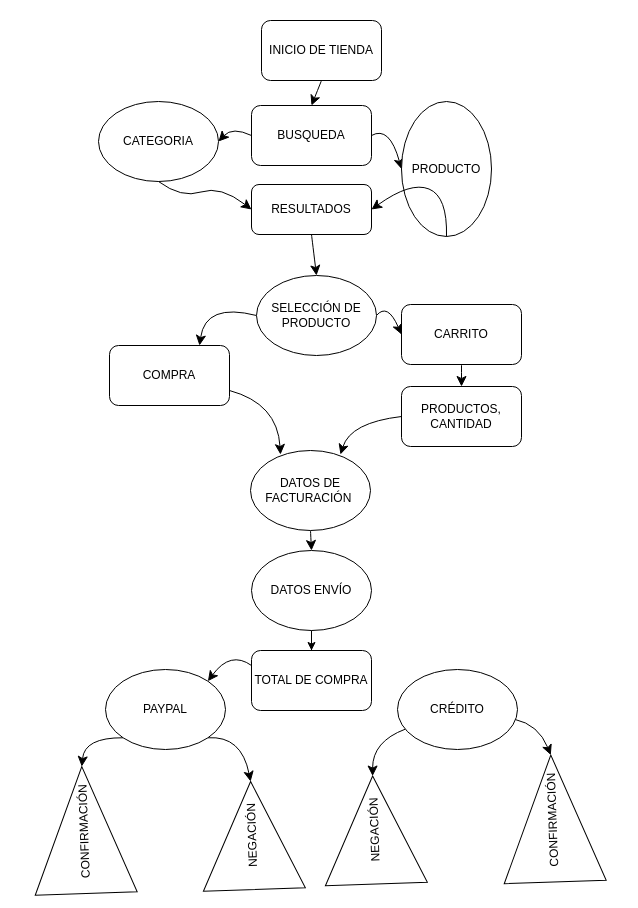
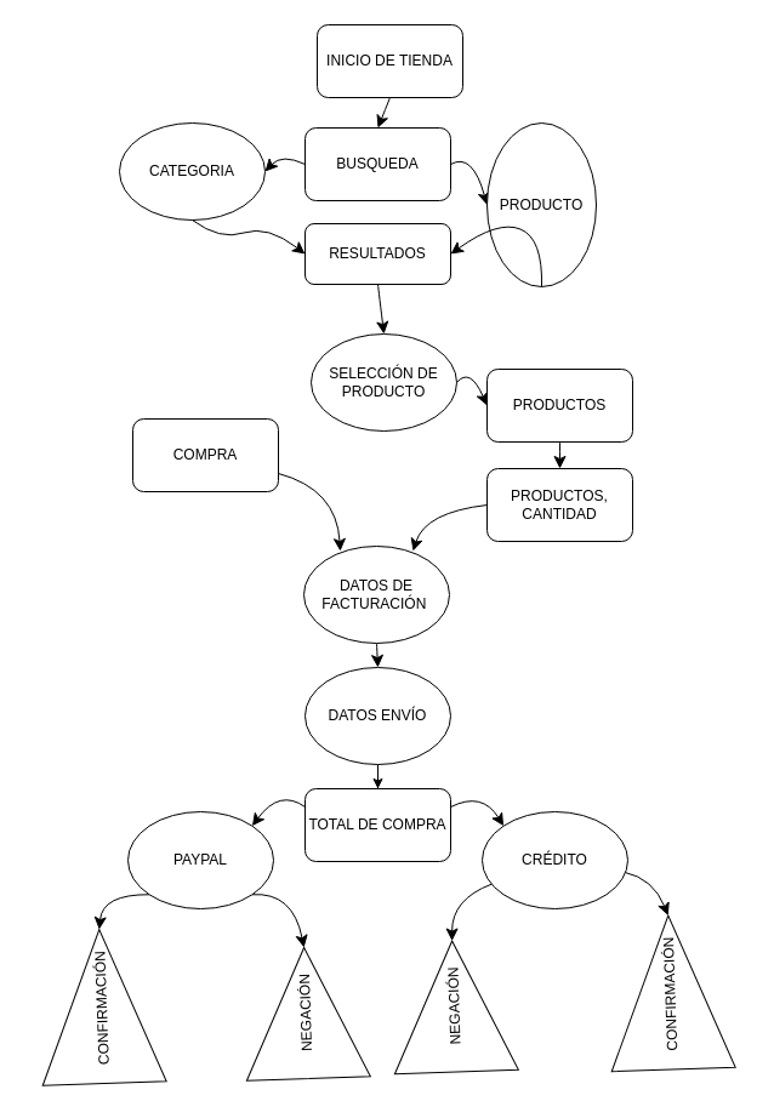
- <mxCell id="37" style="edgeStyle=none;curved=1;rounded=0;orthogonalLoop=1;jettySize=auto;html=1;exitX=0;exitY=0.5;exitDx=0;exitDy=0;entryX=0.75;entryY=0;entryDx=0;entryDy=0;fontSize=12;startSize=8;endSize=8;" parent="1" source="38" target="12" edge="1"><mxGeometry relative="1" as="geometry"><Array as="points"><mxPoint x="205" y="302" /></Array></mxGeometry></mxCell>
- <mxCell id="10" value="CARRITO" style="rounded=1;whiteSpace=wrap;html=1;" parent="1" vertex="1"><mxGeometry x="401" y="304" width="120" height="60" as="geometry" /></mxCell>
+ <mxCell id="10" value="PRODUCTOS" style="rounded=1;whiteSpace=wrap;html=1;" parent="1" vertex="1"><mxGeometry x="401" y="304" width="120" height="60" as="geometry" /></mxCell>
+ <mxCell id="32" style="edgeStyle=none;curved=1;rounded=0;orthogonalLoop=1;jettySize=auto;html=1;exitX=1;exitY=0.25;exitDx=0;exitDy=0;fontSize=12;startSize=8;endSize=8;entryX=0;entryY=0;entryDx=0;entryDy=0;" parent="1" source="24" target="27" edge="1"><mxGeometry relative="1" as="geometry"><mxPoint x="331" y="641" as="sourcePoint" /><mxPoint x="423" y="650" as="targetPoint" /><Array as="points"><mxPoint x="397" y="652" /></Array></mxGeometry></mxCell>
